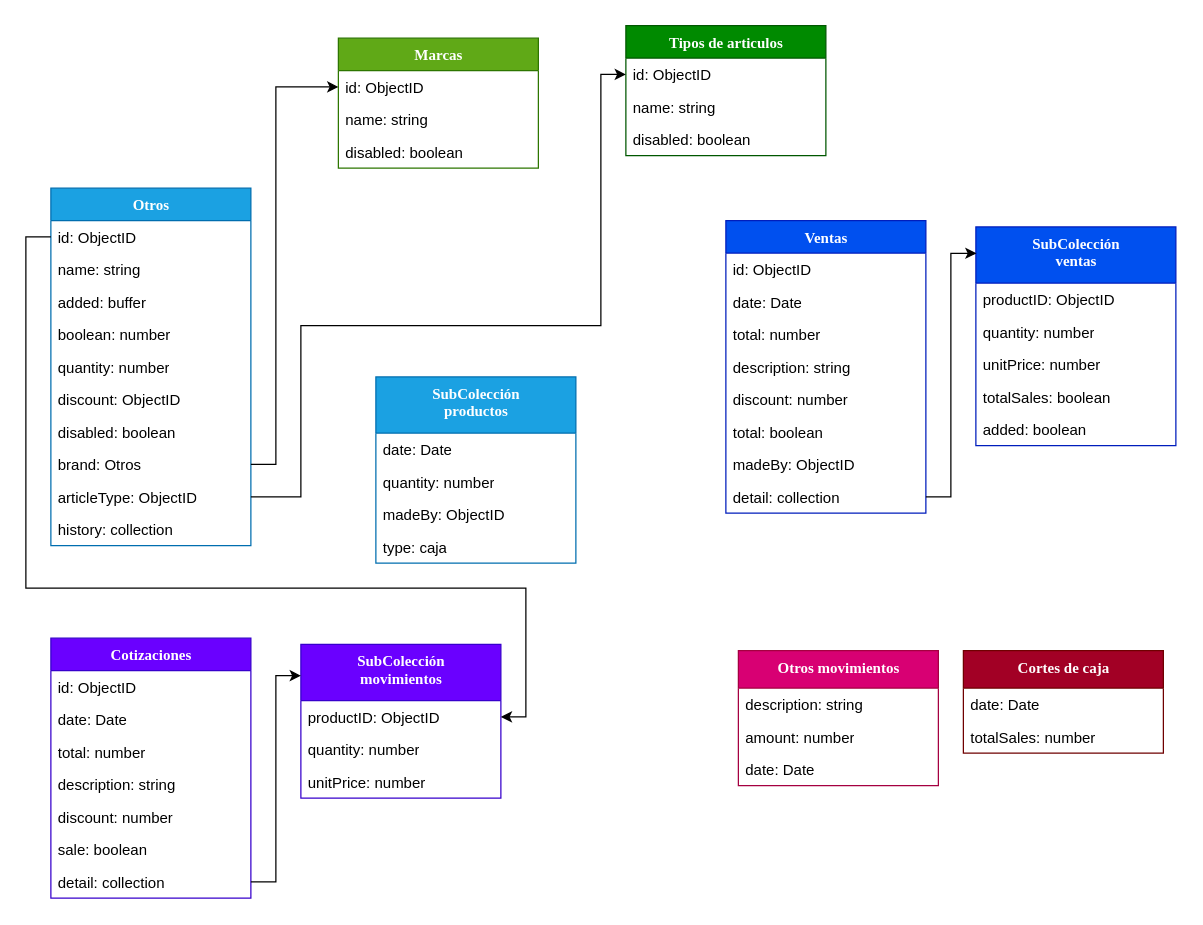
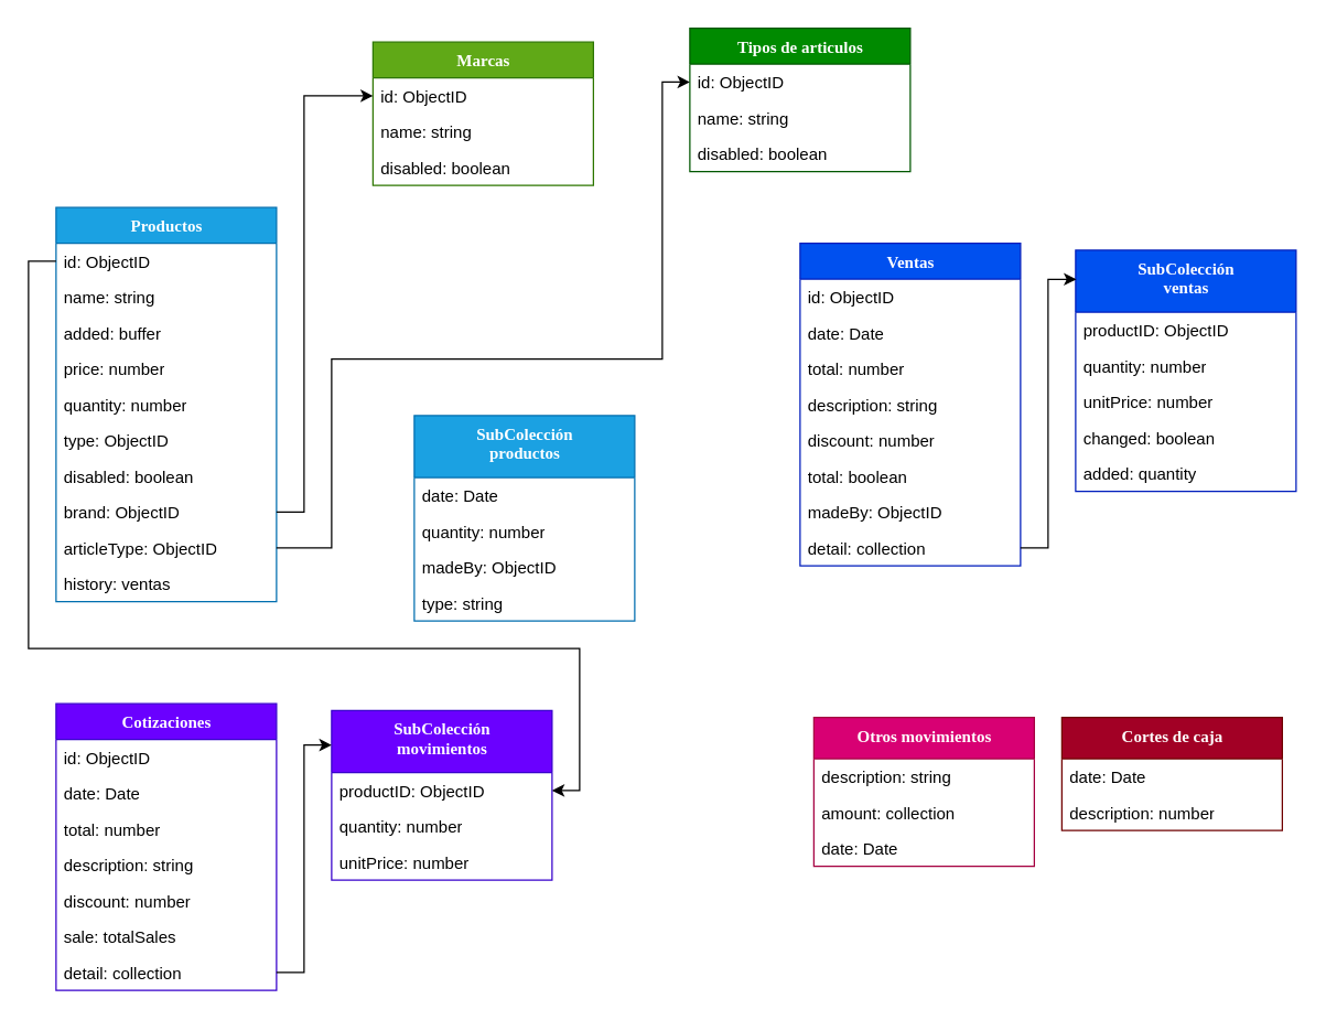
- <mxCell id="10" value="Otros" style="swimlane;html=1;fontStyle=1;align=center;verticalAlign=top;childLayout=stackLayout;horizontal=1;startSize=26;horizontalStack=0;resizeParent=1;resizeLast=0;collapsible=1;marginBottom=0;swimlaneFillColor=#ffffff;rounded=0;shadow=0;comic=0;labelBackgroundColor=none;strokeWidth=1;fillColor=#1ba1e2;fontFamily=Verdana;fontSize=12;strokeColor=#006EAF;fontColor=#ffffff;" parent="1" vertex="1"><mxGeometry x="40" y="150" width="160" height="286" as="geometry" /></mxCell>
+ <mxCell id="10" value="Productos" style="swimlane;html=1;fontStyle=1;align=center;verticalAlign=top;childLayout=stackLayout;horizontal=1;startSize=26;horizontalStack=0;resizeParent=1;resizeLast=0;collapsible=1;marginBottom=0;swimlaneFillColor=#ffffff;rounded=0;shadow=0;comic=0;labelBackgroundColor=none;strokeWidth=1;fillColor=#1ba1e2;fontFamily=Verdana;fontSize=12;strokeColor=#006EAF;fontColor=#ffffff;" parent="1" vertex="1"><mxGeometry x="40" y="150" width="160" height="286" as="geometry" /></mxCell>
- <mxCell id="14" value="boolean: number" style="text;html=1;strokeColor=none;fillColor=none;align=left;verticalAlign=top;spacingLeft=4;spacingRight=4;whiteSpace=wrap;overflow=hidden;rotatable=0;points=[[0,0.5],[1,0.5]];portConstraint=eastwest;" parent="10" vertex="1"><mxGeometry y="104" width="160" height="26" as="geometry" /></mxCell>
+ <mxCell id="14" value="price: number" style="text;html=1;strokeColor=none;fillColor=none;align=left;verticalAlign=top;spacingLeft=4;spacingRight=4;whiteSpace=wrap;overflow=hidden;rotatable=0;points=[[0,0.5],[1,0.5]];portConstraint=eastwest;" parent="10" vertex="1"><mxGeometry y="104" width="160" height="26" as="geometry" /></mxCell>
- <mxCell id="39" value="totalSales: boolean" style="text;html=1;strokeColor=none;fillColor=none;align=left;verticalAlign=top;spacingLeft=4;spacingRight=4;whiteSpace=wrap;overflow=hidden;rotatable=0;points=[[0,0.5],[1,0.5]];portConstraint=eastwest;" parent="35" vertex="1"><mxGeometry y="123" width="160" height="26" as="geometry" /></mxCell>
+ <mxCell id="39" value="changed: boolean" style="text;html=1;strokeColor=none;fillColor=none;align=left;verticalAlign=top;spacingLeft=4;spacingRight=4;whiteSpace=wrap;overflow=hidden;rotatable=0;points=[[0,0.5],[1,0.5]];portConstraint=eastwest;" parent="35" vertex="1"><mxGeometry y="123" width="160" height="26" as="geometry" /></mxCell>
- <mxCell id="16" value="discount: ObjectID" style="text;html=1;strokeColor=none;fillColor=none;align=left;verticalAlign=top;spacingLeft=4;spacingRight=4;whiteSpace=wrap;overflow=hidden;rotatable=0;points=[[0,0.5],[1,0.5]];portConstraint=eastwest;" parent="10" vertex="1"><mxGeometry y="156" width="160" height="26" as="geometry" /></mxCell>
+ <mxCell id="16" value="type: ObjectID" style="text;html=1;strokeColor=none;fillColor=none;align=left;verticalAlign=top;spacingLeft=4;spacingRight=4;whiteSpace=wrap;overflow=hidden;rotatable=0;points=[[0,0.5],[1,0.5]];portConstraint=eastwest;" parent="10" vertex="1"><mxGeometry y="156" width="160" height="26" as="geometry" /></mxCell>
- <mxCell id="40" value="added: boolean" style="text;html=1;strokeColor=none;fillColor=none;align=left;verticalAlign=top;spacingLeft=4;spacingRight=4;whiteSpace=wrap;overflow=hidden;rotatable=0;points=[[0,0.5],[1,0.5]];portConstraint=eastwest;" parent="35" vertex="1"><mxGeometry y="149" width="160" height="26" as="geometry" /></mxCell>
+ <mxCell id="40" value="added: quantity" style="text;html=1;strokeColor=none;fillColor=none;align=left;verticalAlign=top;spacingLeft=4;spacingRight=4;whiteSpace=wrap;overflow=hidden;rotatable=0;points=[[0,0.5],[1,0.5]];portConstraint=eastwest;" parent="35" vertex="1"><mxGeometry y="149" width="160" height="26" as="geometry" /></mxCell>
- <mxCell id="18" value="brand: Otros" style="text;html=1;strokeColor=none;fillColor=none;align=left;verticalAlign=top;spacingLeft=4;spacingRight=4;whiteSpace=wrap;overflow=hidden;rotatable=0;points=[[0,0.5],[1,0.5]];portConstraint=eastwest;" parent="10" vertex="1"><mxGeometry y="208" width="160" height="26" as="geometry" /></mxCell>
+ <mxCell id="18" value="brand: ObjectID" style="text;html=1;strokeColor=none;fillColor=none;align=left;verticalAlign=top;spacingLeft=4;spacingRight=4;whiteSpace=wrap;overflow=hidden;rotatable=0;points=[[0,0.5],[1,0.5]];portConstraint=eastwest;" parent="10" vertex="1"><mxGeometry y="208" width="160" height="26" as="geometry" /></mxCell>
- <mxCell id="20" value="history: collection" style="text;html=1;strokeColor=none;fillColor=none;align=left;verticalAlign=top;spacingLeft=4;spacingRight=4;whiteSpace=wrap;overflow=hidden;rotatable=0;points=[[0,0.5],[1,0.5]];portConstraint=eastwest;" parent="10" vertex="1"><mxGeometry y="260" width="160" height="26" as="geometry" /></mxCell>
+ <mxCell id="20" value="history: ventas" style="text;html=1;strokeColor=none;fillColor=none;align=left;verticalAlign=top;spacingLeft=4;spacingRight=4;whiteSpace=wrap;overflow=hidden;rotatable=0;points=[[0,0.5],[1,0.5]];portConstraint=eastwest;" parent="10" vertex="1"><mxGeometry y="260" width="160" height="26" as="geometry" /></mxCell>
- <mxCell id="25" value="type: caja" style="text;html=1;strokeColor=none;fillColor=none;align=left;verticalAlign=top;spacingLeft=4;spacingRight=4;whiteSpace=wrap;overflow=hidden;rotatable=0;points=[[0,0.5],[1,0.5]];portConstraint=eastwest;" parent="21" vertex="1"><mxGeometry y="123" width="160" height="26" as="geometry" /></mxCell>
+ <mxCell id="25" value="type: string" style="text;html=1;strokeColor=none;fillColor=none;align=left;verticalAlign=top;spacingLeft=4;spacingRight=4;whiteSpace=wrap;overflow=hidden;rotatable=0;points=[[0,0.5],[1,0.5]];portConstraint=eastwest;" parent="21" vertex="1"><mxGeometry y="123" width="160" height="26" as="geometry" /></mxCell>
- <mxCell id="55" value="amount: number" style="text;html=1;strokeColor=none;fillColor=none;align=left;verticalAlign=top;spacingLeft=4;spacingRight=4;whiteSpace=wrap;overflow=hidden;rotatable=0;points=[[0,0.5],[1,0.5]];portConstraint=eastwest;" parent="53" vertex="1"><mxGeometry y="56" width="160" height="26" as="geometry" /></mxCell>
+ <mxCell id="55" value="amount: collection" style="text;html=1;strokeColor=none;fillColor=none;align=left;verticalAlign=top;spacingLeft=4;spacingRight=4;whiteSpace=wrap;overflow=hidden;rotatable=0;points=[[0,0.5],[1,0.5]];portConstraint=eastwest;" parent="53" vertex="1"><mxGeometry y="56" width="160" height="26" as="geometry" /></mxCell>
- <mxCell id="59" value="totalSales: number" style="text;html=1;strokeColor=none;fillColor=none;align=left;verticalAlign=top;spacingLeft=4;spacingRight=4;whiteSpace=wrap;overflow=hidden;rotatable=0;points=[[0,0.5],[1,0.5]];portConstraint=eastwest;" parent="57" vertex="1"><mxGeometry y="56" width="160" height="26" as="geometry" /></mxCell>
+ <mxCell id="59" value="description: number" style="text;html=1;strokeColor=none;fillColor=none;align=left;verticalAlign=top;spacingLeft=4;spacingRight=4;whiteSpace=wrap;overflow=hidden;rotatable=0;points=[[0,0.5],[1,0.5]];portConstraint=eastwest;" parent="57" vertex="1"><mxGeometry y="56" width="160" height="26" as="geometry" /></mxCell>
- <mxCell id="47" value="sale: boolean" style="text;html=1;strokeColor=none;fillColor=none;align=left;verticalAlign=top;spacingLeft=4;spacingRight=4;whiteSpace=wrap;overflow=hidden;rotatable=0;points=[[0,0.5],[1,0.5]];portConstraint=eastwest;" parent="41" vertex="1"><mxGeometry y="156" width="160" height="26" as="geometry" /></mxCell>
+ <mxCell id="47" value="sale: totalSales" style="text;html=1;strokeColor=none;fillColor=none;align=left;verticalAlign=top;spacingLeft=4;spacingRight=4;whiteSpace=wrap;overflow=hidden;rotatable=0;points=[[0,0.5],[1,0.5]];portConstraint=eastwest;" parent="41" vertex="1"><mxGeometry y="156" width="160" height="26" as="geometry" /></mxCell>
